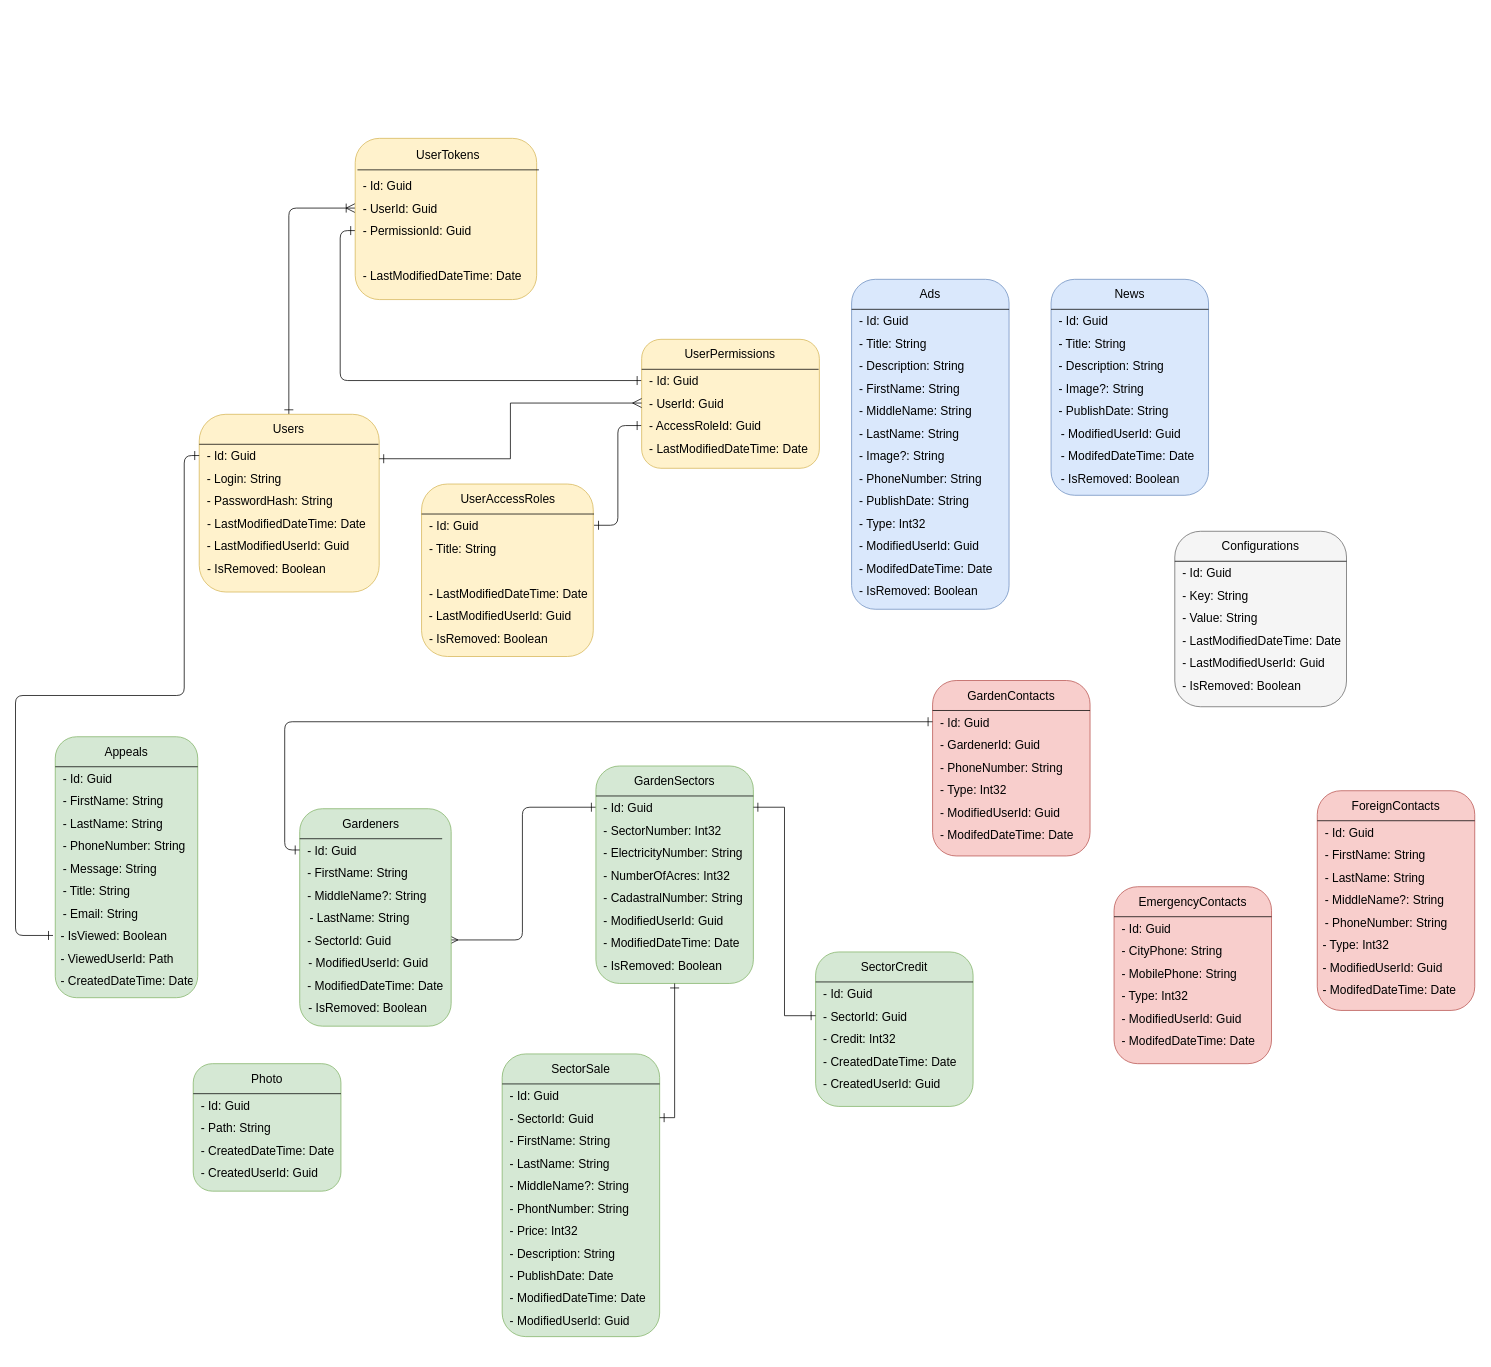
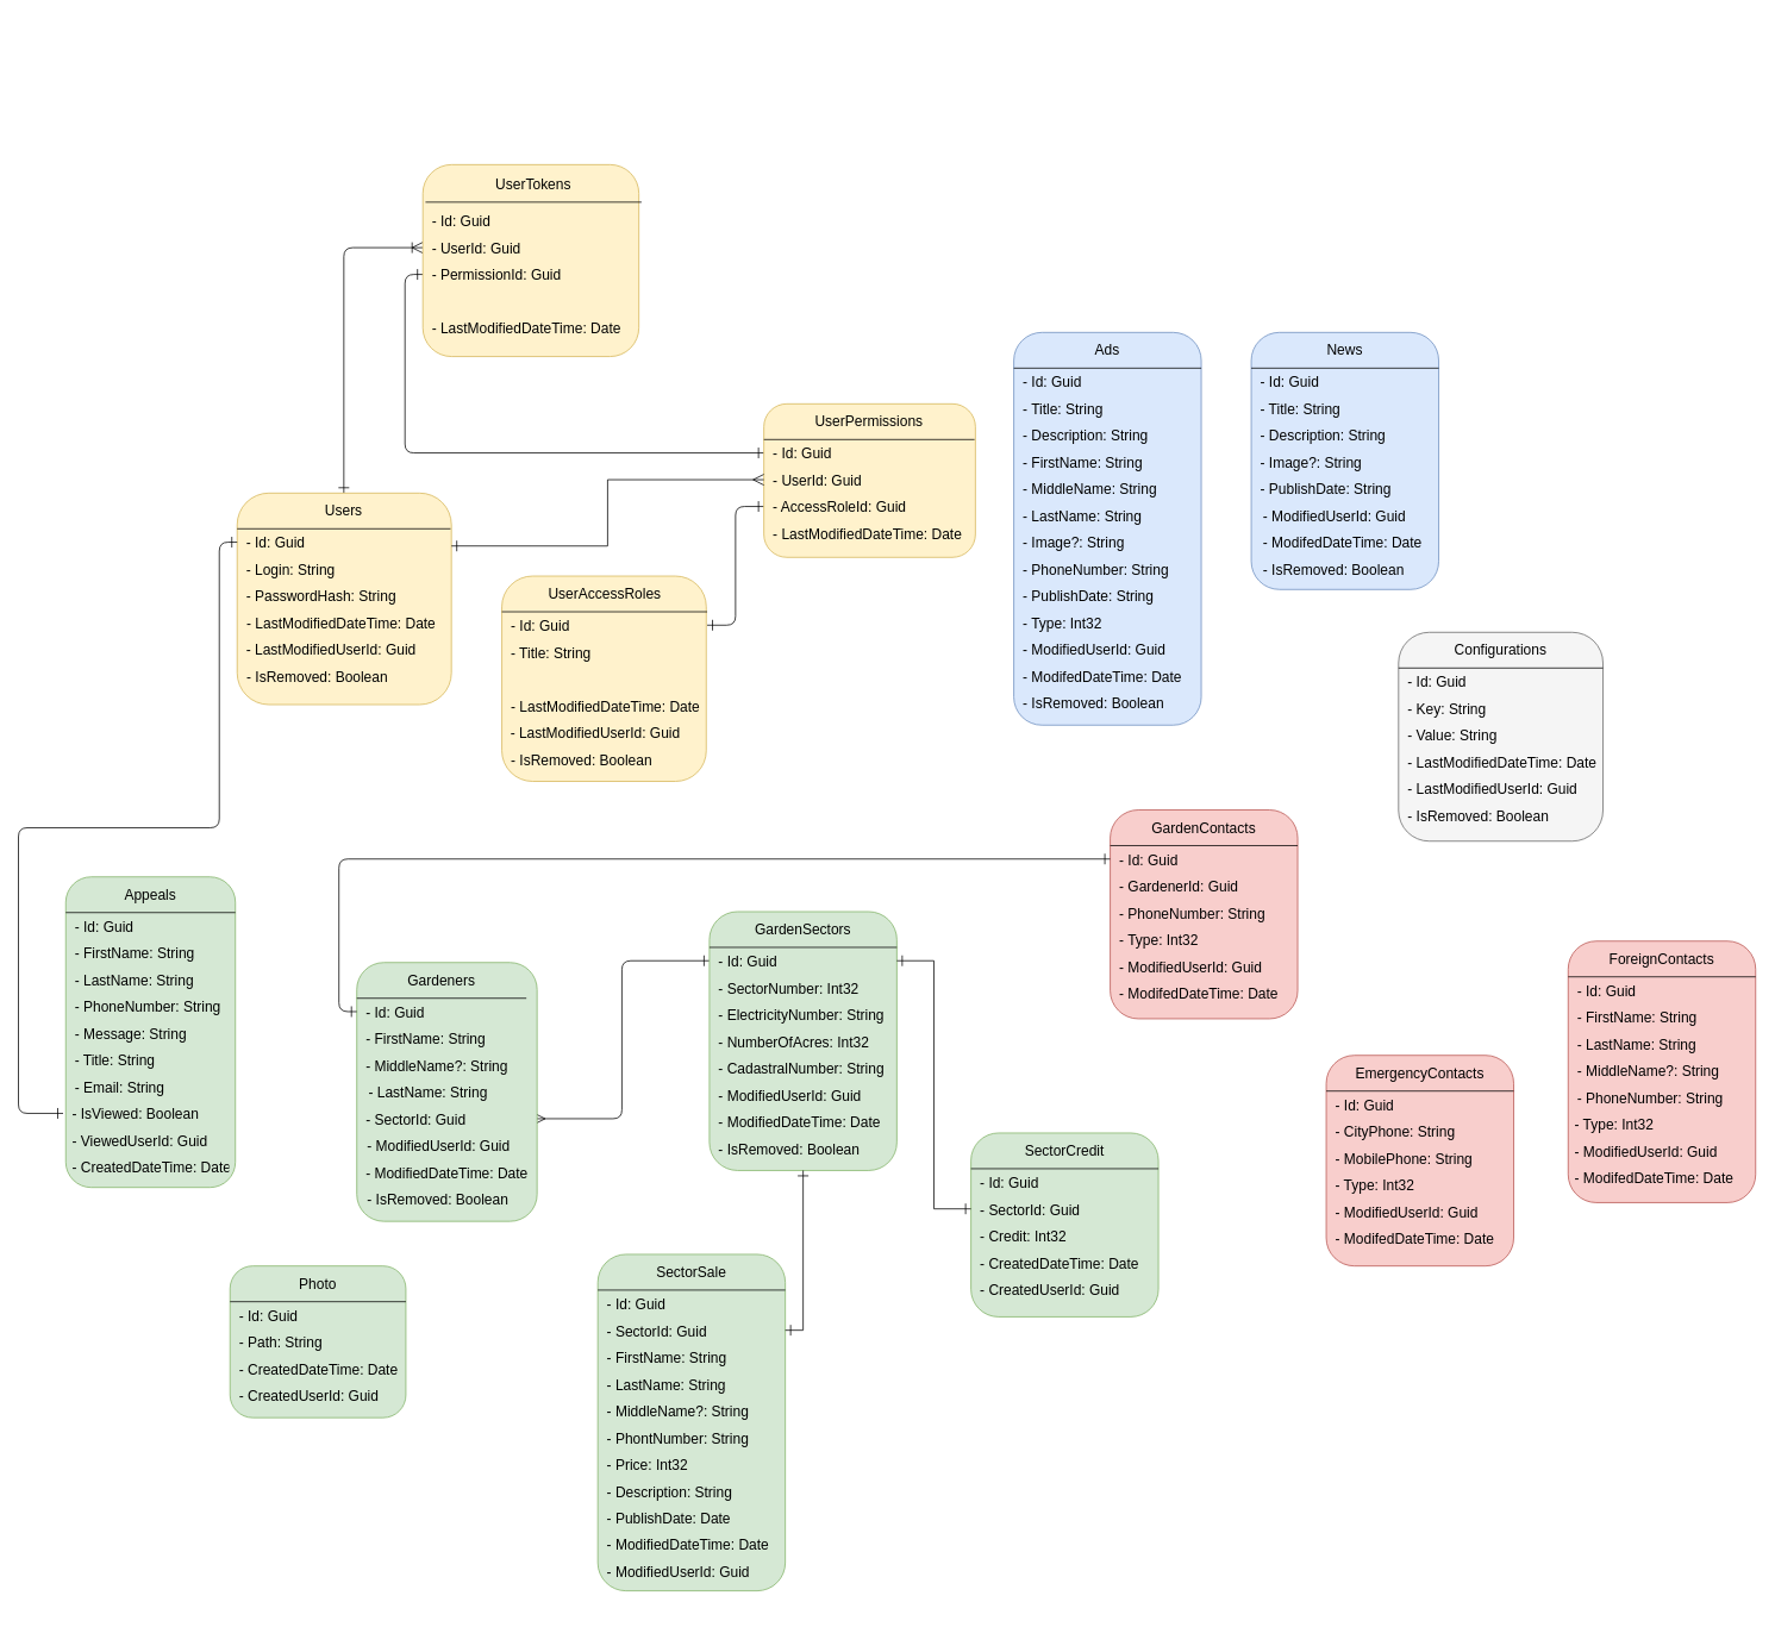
- <mxCell id="140" value=" - ViewedUserId: Path" style="text;strokeColor=none;fillColor=none;align=left;verticalAlign=middle;spacingLeft=4;spacingRight=4;overflow=hidden;points=[[0,0.5],[1,0.5]];portConstraint=eastwest;rotatable=0;fontSize=16;" vertex="1" parent="128"><mxGeometry x="-3" y="280" width="190" height="30" as="geometry" /></mxCell>
+ <mxCell id="140" value=" - ViewedUserId: Guid" style="text;strokeColor=none;fillColor=none;align=left;verticalAlign=middle;spacingLeft=4;spacingRight=4;overflow=hidden;points=[[0,0.5],[1,0.5]];portConstraint=eastwest;rotatable=0;fontSize=16;" vertex="1" parent="128"><mxGeometry x="-3" y="280" width="190" height="30" as="geometry" /></mxCell>
